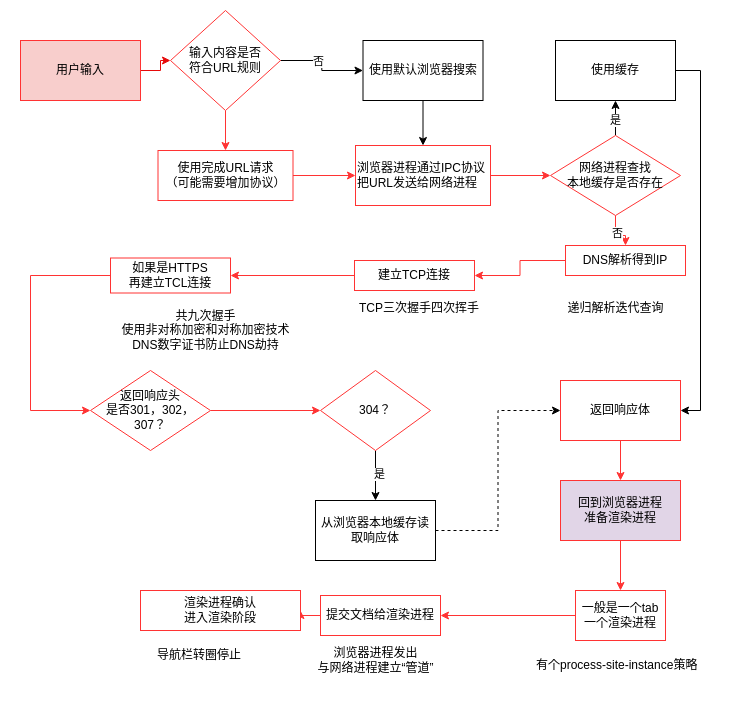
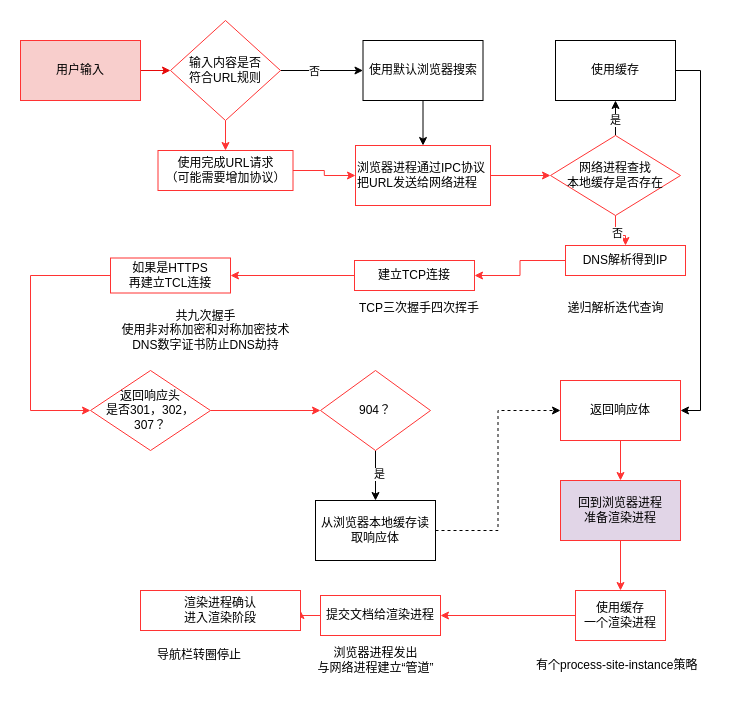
- <mxCell id="7" value="输入内容是否&lt;br&gt;符合URL规则" style="rhombus;whiteSpace=wrap;html=1;strokeColor=#FF3333;" vertex="1" parent="1"><mxGeometry x="170" y="10" width="110" height="100" as="geometry" /></mxCell>
+ <mxCell id="7" value="输入内容是否&lt;br&gt;符合URL规则" style="rhombus;whiteSpace=wrap;html=1;strokeColor=#FF3333;" vertex="1" parent="1"><mxGeometry x="170" y="20" width="110" height="100" as="geometry" /></mxCell>
- <mxCell id="11" value="使用完成URL请求&lt;br&gt;（可能需要增加协议）" style="rounded=0;whiteSpace=wrap;html=1;strokeColor=#FF3333;" vertex="1" parent="1"><mxGeometry x="157.5" y="150" width="135" height="50" as="geometry" /></mxCell>
+ <mxCell id="11" value="使用完成URL请求&lt;br&gt;（可能需要增加协议）" style="rounded=0;whiteSpace=wrap;html=1;strokeColor=#FF3333;" vertex="1" parent="1"><mxGeometry x="157.5" y="150" width="135" height="40" as="geometry" /></mxCell>
- <mxCell id="29" value="304？" style="rhombus;whiteSpace=wrap;html=1;rounded=0;strokeColor=#FF3333;" vertex="1" parent="1"><mxGeometry x="320" y="370" width="110" height="80" as="geometry" /></mxCell>
+ <mxCell id="29" value="904？" style="rhombus;whiteSpace=wrap;html=1;rounded=0;strokeColor=#FF3333;" vertex="1" parent="1"><mxGeometry x="320" y="370" width="110" height="80" as="geometry" /></mxCell>
- <mxCell id="35" value="一般是一个tab&lt;br&gt;一个渲染进程" style="whiteSpace=wrap;html=1;rounded=0;strokeColor=#FF3333;" vertex="1" parent="1"><mxGeometry x="575" y="590" width="90" height="50" as="geometry" /></mxCell>
+ <mxCell id="35" value="使用缓存&lt;br&gt;一个渲染进程" style="whiteSpace=wrap;html=1;rounded=0;strokeColor=#FF3333;" vertex="1" parent="1"><mxGeometry x="575" y="590" width="90" height="50" as="geometry" /></mxCell>
